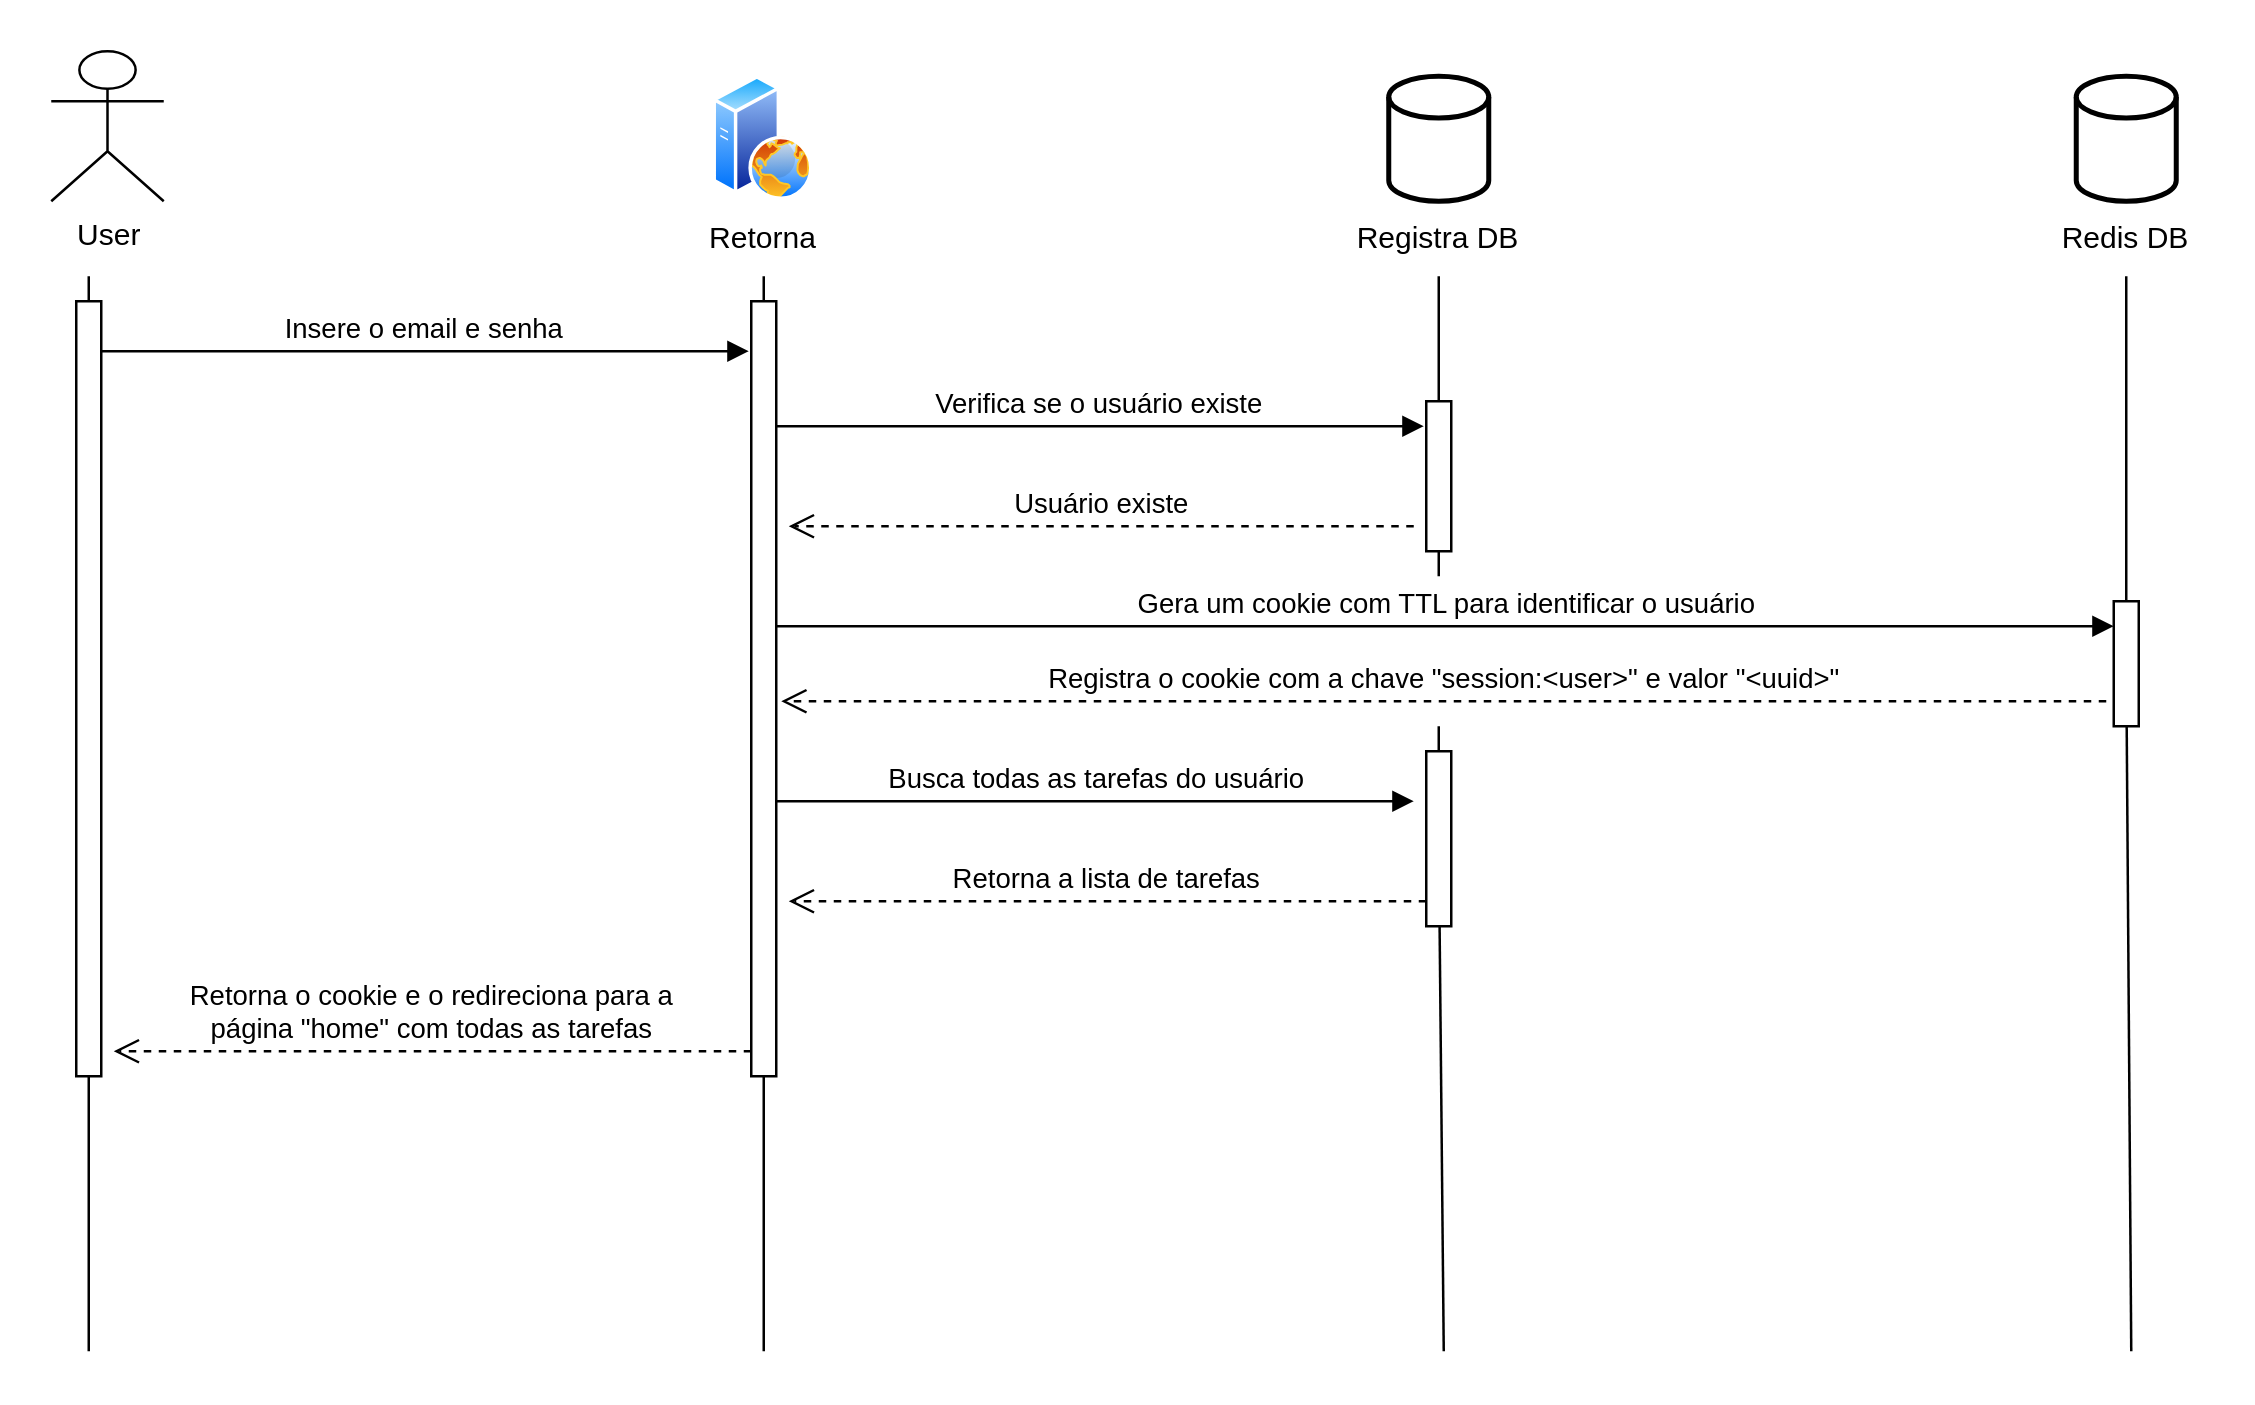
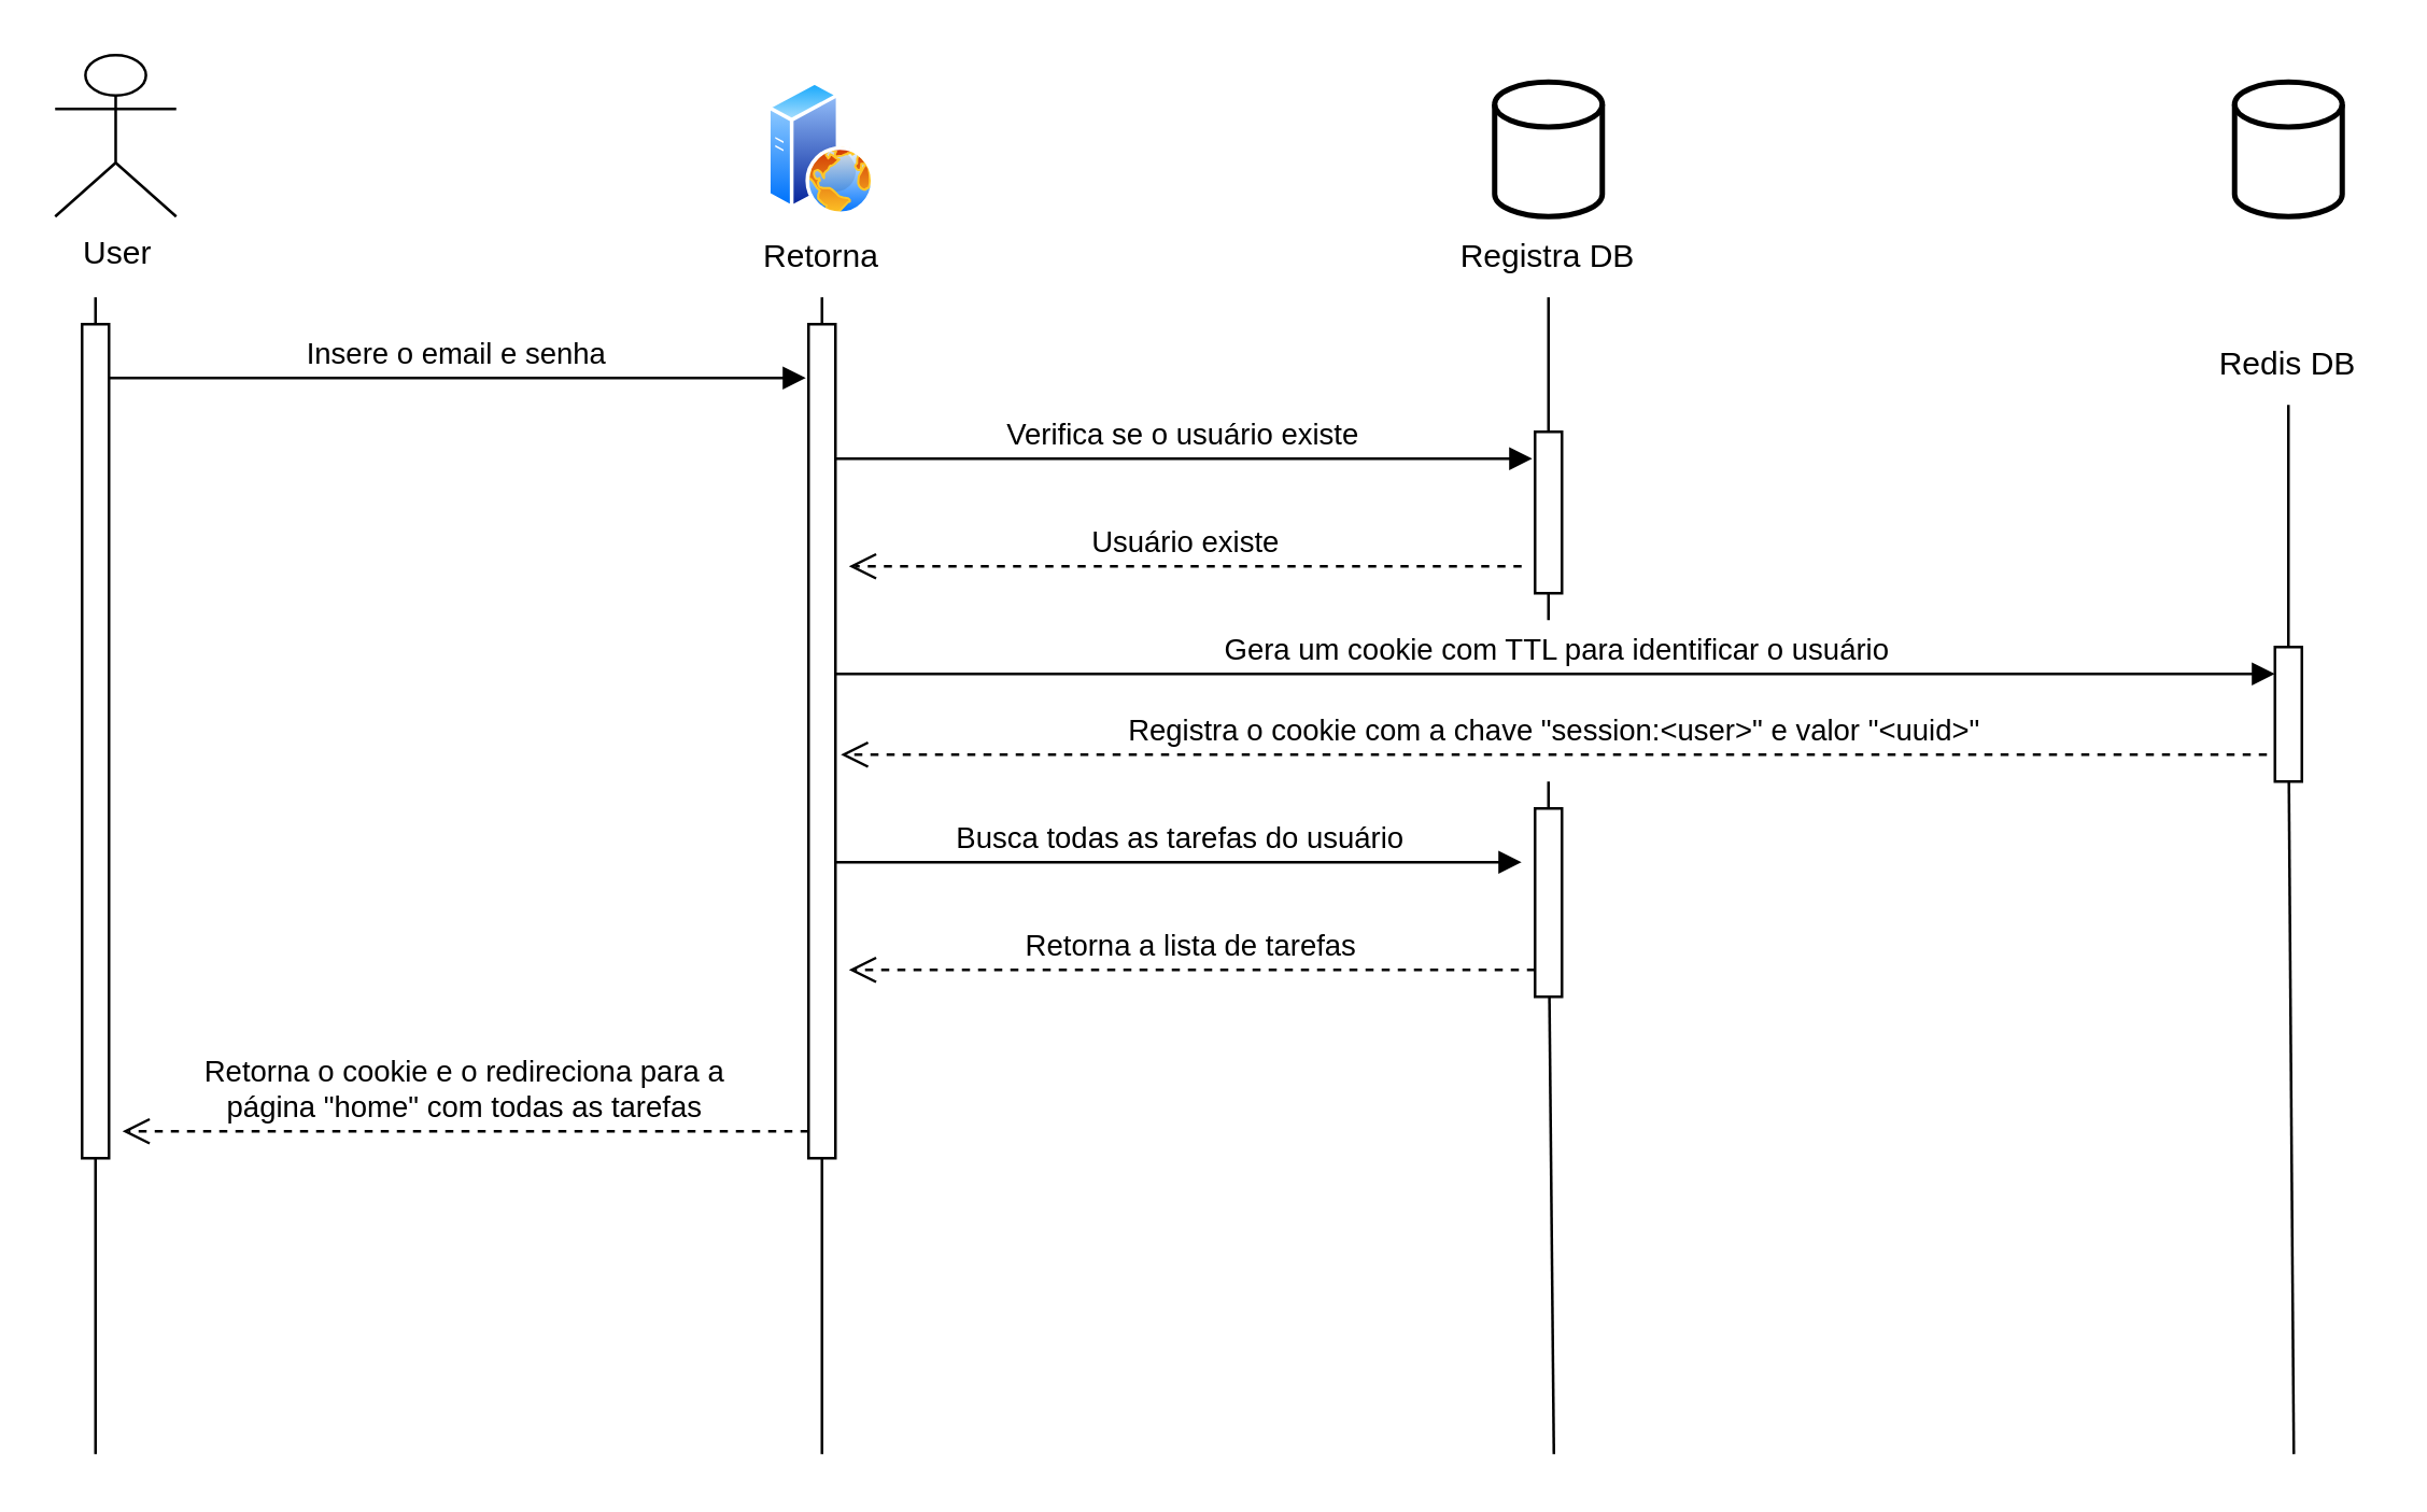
- <mxCell id="17" value="Redis DB" style="text;html=1;align=center;verticalAlign=middle;whiteSpace=wrap;rounded=0;" vertex="1" parent="1"><mxGeometry x="820" y="80" width="60" height="30" as="geometry" /></mxCell>
+ <mxCell id="17" value="Redis DB" style="text;html=1;align=center;verticalAlign=middle;whiteSpace=wrap;rounded=0;" vertex="1" parent="1"><mxGeometry x="820" y="120" width="60" height="30" as="geometry" /></mxCell>
